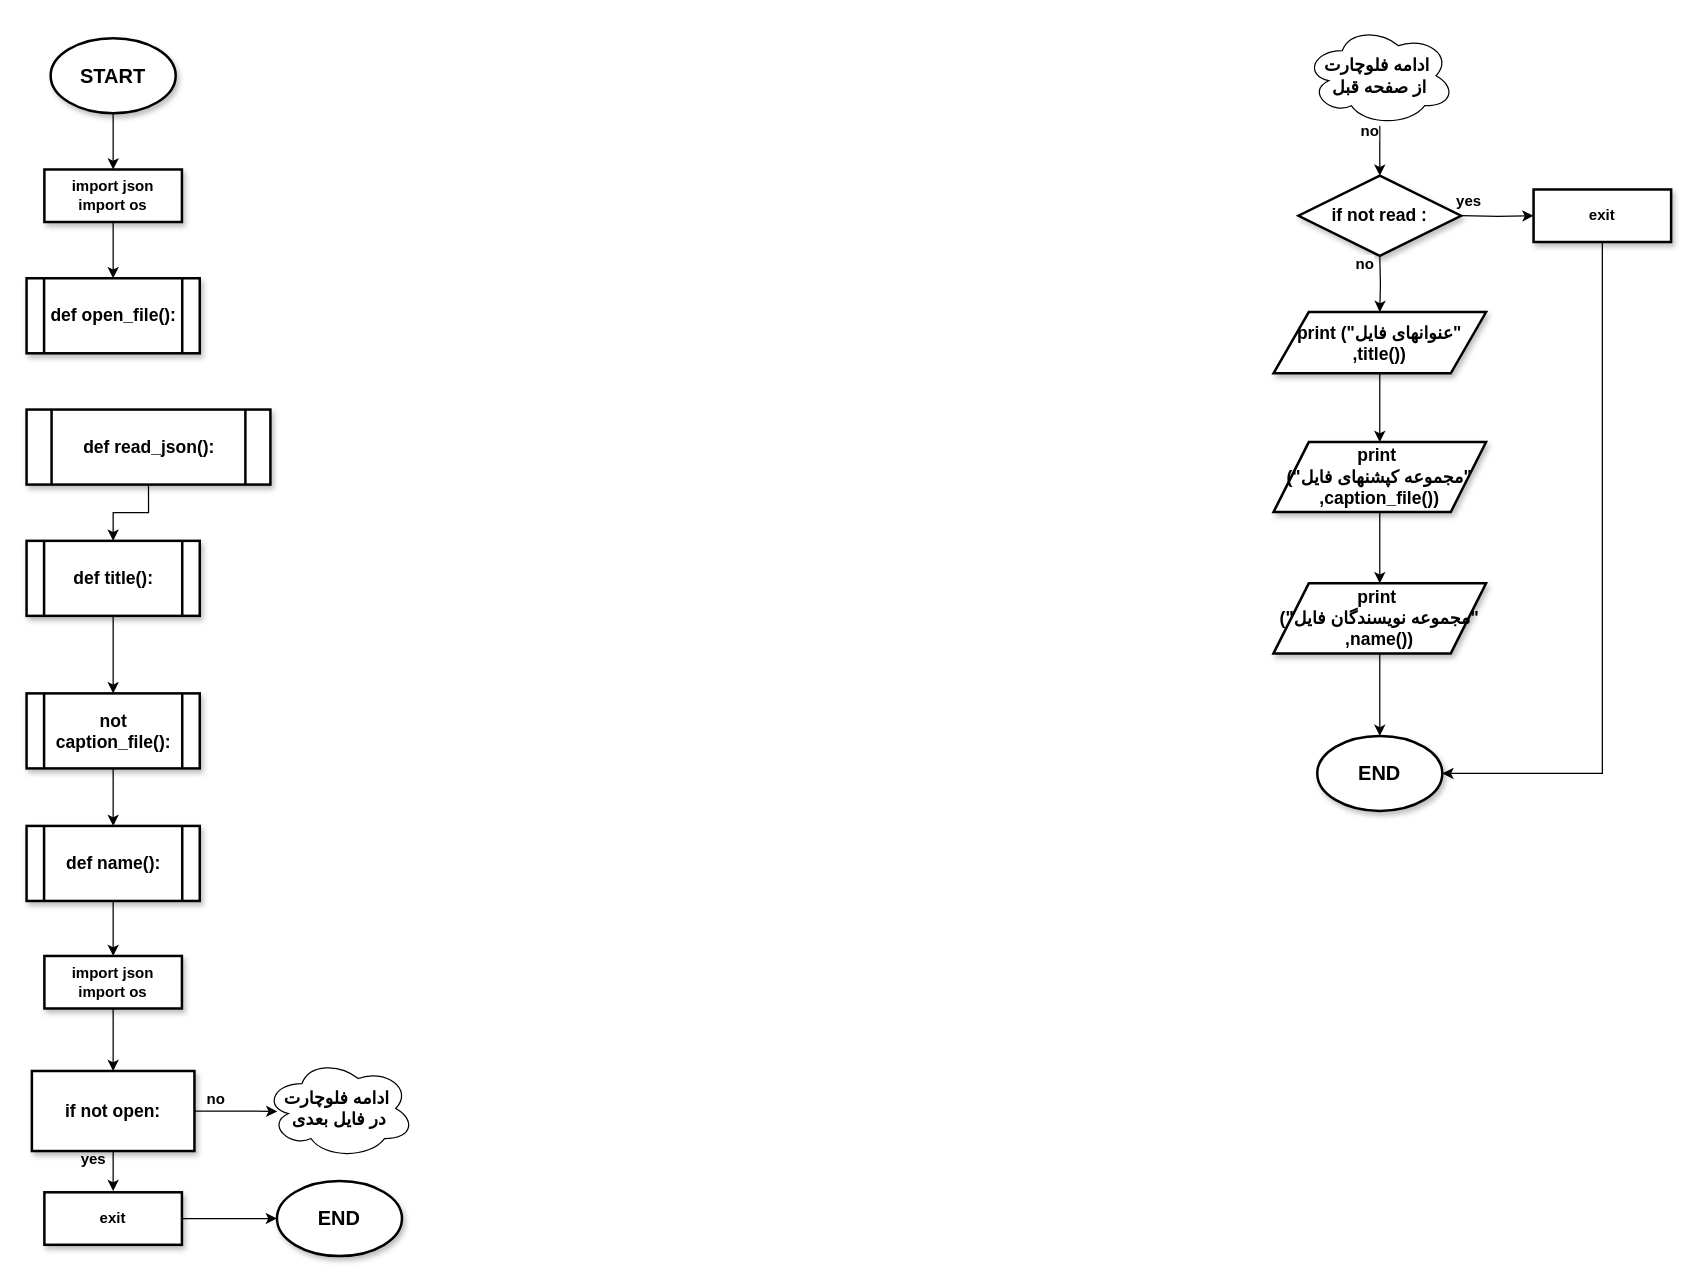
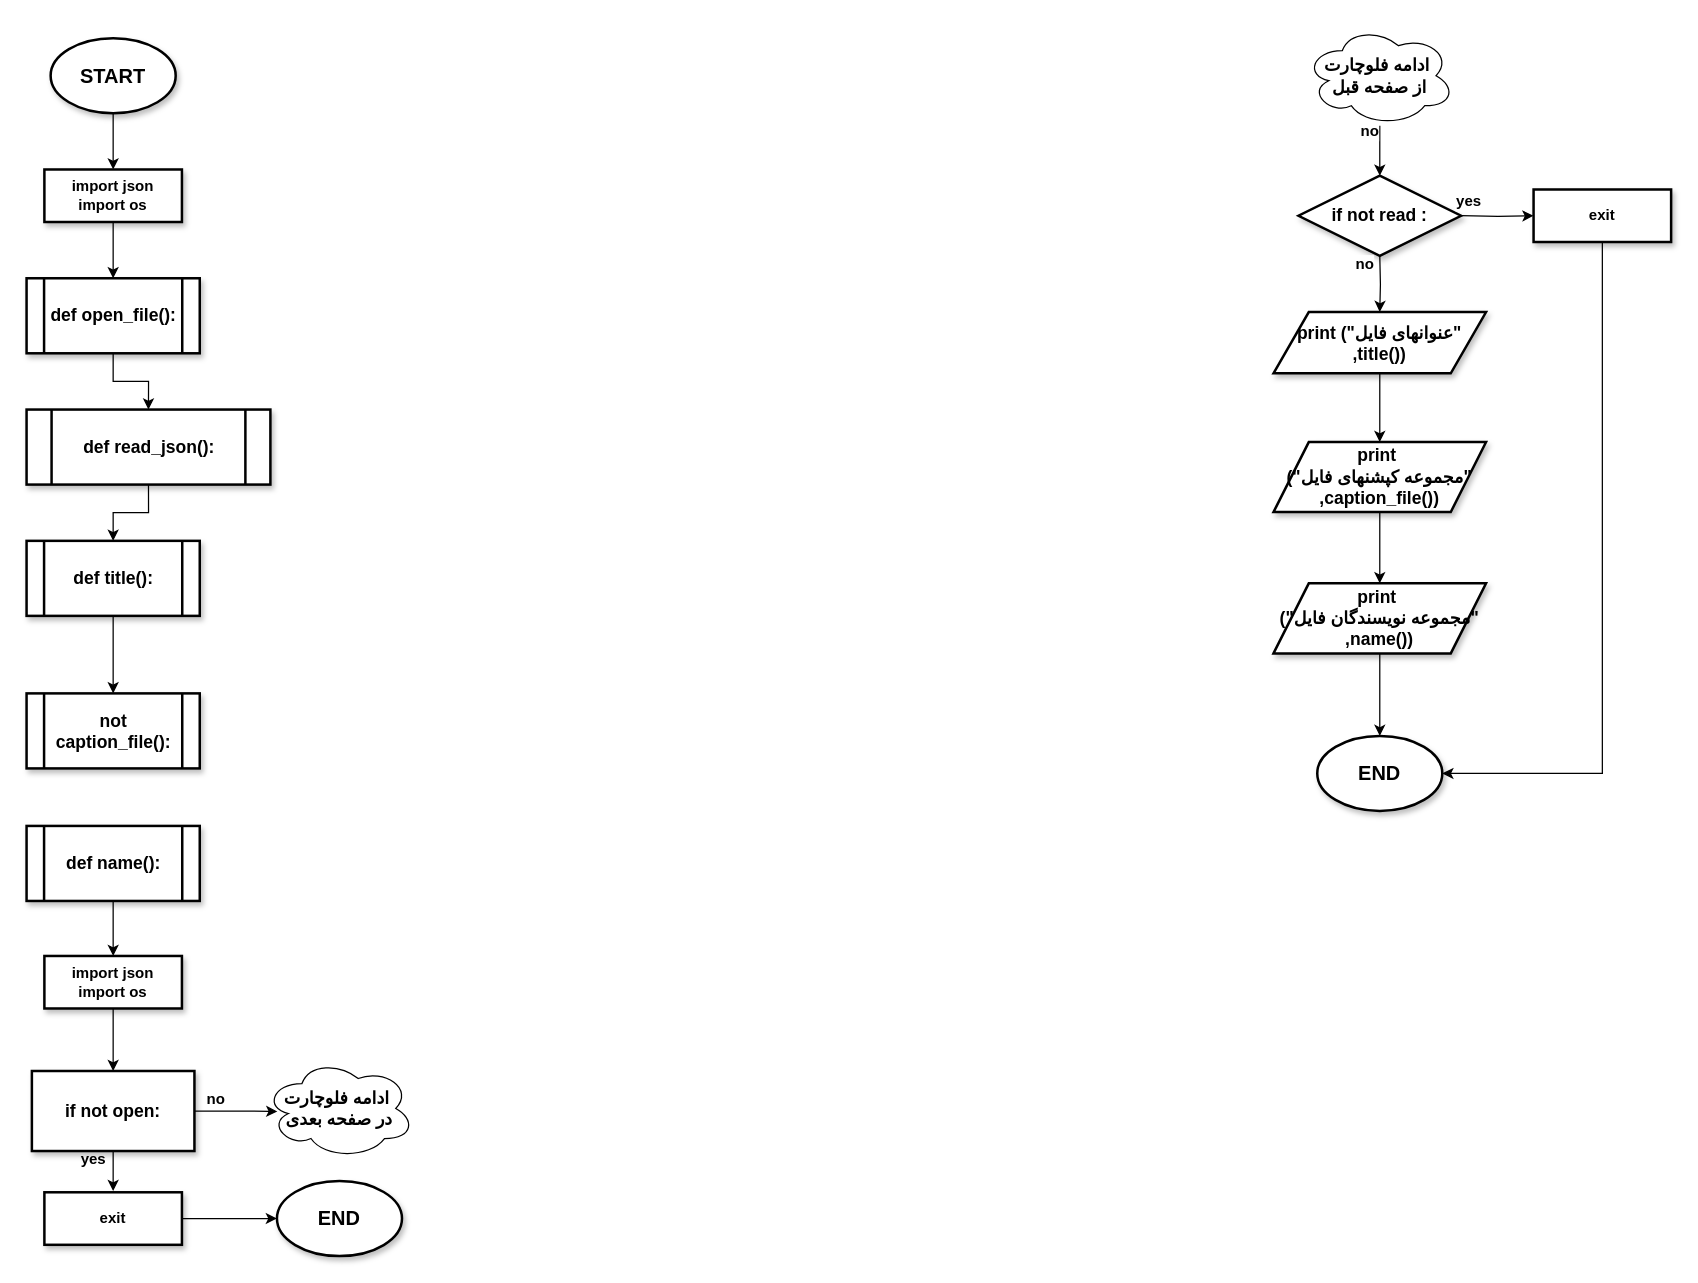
+ <mxCell id="4" style="edgeStyle=orthogonalEdgeStyle;rounded=0;orthogonalLoop=1;jettySize=auto;html=1;exitX=0.5;exitY=1;exitDx=0;exitDy=0;entryX=0.5;entryY=0;entryDx=0;entryDy=0;" parent="1" source="5" target="9" edge="1"><mxGeometry relative="1" as="geometry" /></mxCell>
- <mxCell id="12" style="edgeStyle=orthogonalEdgeStyle;rounded=0;orthogonalLoop=1;jettySize=auto;html=1;exitX=0.5;exitY=1;exitDx=0;exitDy=0;entryX=0.5;entryY=0;entryDx=0;entryDy=0;" parent="1" source="13" target="15" edge="1"><mxGeometry relative="1" as="geometry" /></mxCell>
- <mxCell id="24" value="&lt;b style=&quot;font-size: 14px;&quot;&gt;ادامه فلوچارت&amp;nbsp;&lt;/b&gt;&lt;div&gt;&lt;b style=&quot;font-size: 14px;&quot;&gt;در فایل بعدی&lt;/b&gt;&lt;/div&gt;" style="ellipse;shape=cloud;whiteSpace=wrap;html=1;" parent="1" vertex="1"><mxGeometry x="211" y="846" width="120" height="80" as="geometry" /></mxCell>
+ <mxCell id="24" value="&lt;b style=&quot;font-size: 14px;&quot;&gt;ادامه فلوچارت&amp;nbsp;&lt;/b&gt;&lt;div&gt;&lt;b style=&quot;font-size: 14px;&quot;&gt;در صفحه بعدی&lt;/b&gt;&lt;/div&gt;" style="ellipse;shape=cloud;whiteSpace=wrap;html=1;" parent="1" vertex="1"><mxGeometry x="211" y="846" width="120" height="80" as="geometry" /></mxCell>
